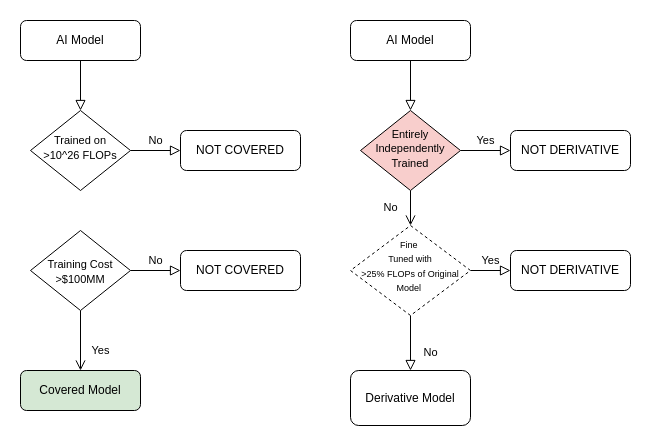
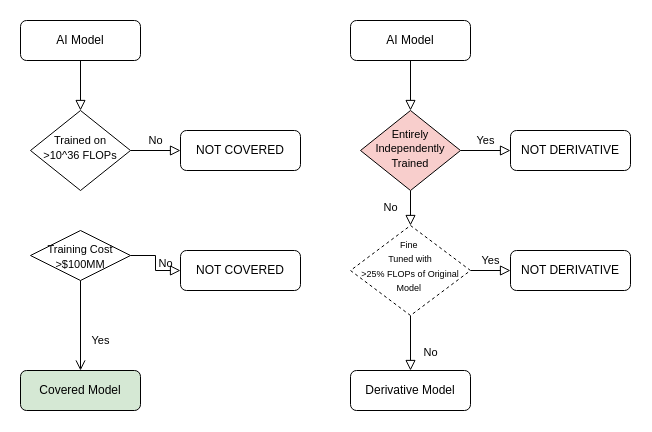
- <mxCell id="5" value="&lt;font style=&quot;font-size: 11px;&quot;&gt;Trained on &amp;gt;10^26 FLOPs&lt;/font&gt;" style="rhombus;whiteSpace=wrap;html=1;shadow=0;fontFamily=Helvetica;fontSize=12;align=center;strokeWidth=1;spacing=6;spacingTop=-6;" parent="1" vertex="1"><mxGeometry x="30" y="110" width="100" height="80" as="geometry" /></mxCell>
+ <mxCell id="5" value="&lt;font style=&quot;font-size: 11px;&quot;&gt;Trained on &amp;gt;10^36 FLOPs&lt;/font&gt;" style="rhombus;whiteSpace=wrap;html=1;shadow=0;fontFamily=Helvetica;fontSize=12;align=center;strokeWidth=1;spacing=6;spacingTop=-6;" parent="1" vertex="1"><mxGeometry x="30" y="110" width="100" height="80" as="geometry" /></mxCell>
- <mxCell id="14" value="No" style="rounded=0;html=1;jettySize=auto;orthogonalLoop=1;fontSize=11;endArrow=open;endFill=0;endSize=8;strokeWidth=1;shadow=0;labelBackgroundColor=none;edgeStyle=orthogonalEdgeStyle;" parent="1" source="16" target="20" edge="1"><mxGeometry y="20" relative="1" as="geometry"><mxPoint as="offset" /></mxGeometry></mxCell>
+ <mxCell id="14" value="No" style="rounded=0;html=1;jettySize=auto;orthogonalLoop=1;fontSize=11;endArrow=block;endFill=0;endSize=8;strokeWidth=1;shadow=0;labelBackgroundColor=none;edgeStyle=orthogonalEdgeStyle;" parent="1" source="16" target="20" edge="1"><mxGeometry y="20" relative="1" as="geometry"><mxPoint as="offset" /></mxGeometry></mxCell>
- <mxCell id="9" value="&lt;font style=&quot;font-size: 11px;&quot;&gt;Training Cost &amp;gt;$100MM&lt;/font&gt;" style="rhombus;whiteSpace=wrap;html=1;shadow=0;fontFamily=Helvetica;fontSize=12;align=center;strokeWidth=1;spacing=6;spacingTop=2;" parent="1" vertex="1"><mxGeometry x="30" y="230" width="100" height="80" as="geometry" /></mxCell>
+ <mxCell id="9" value="&lt;font style=&quot;font-size: 11px;&quot;&gt;Training Cost &amp;gt;$100MM&lt;/font&gt;" style="rhombus;whiteSpace=wrap;html=1;shadow=0;fontFamily=Helvetica;fontSize=12;align=center;strokeWidth=1;spacing=6;spacingTop=2;" parent="1" vertex="1"><mxGeometry x="30" y="230" width="100" height="50" as="geometry" /></mxCell>
- <mxCell id="21" value="Derivative Model" style="rounded=1;whiteSpace=wrap;html=1;fontSize=12;glass=0;strokeWidth=1;shadow=0;" parent="1" vertex="1"><mxGeometry x="350" y="370" width="120" height="55" as="geometry" /></mxCell>
+ <mxCell id="21" value="Derivative Model" style="rounded=1;whiteSpace=wrap;html=1;fontSize=12;glass=0;strokeWidth=1;shadow=0;" parent="1" vertex="1"><mxGeometry x="350" y="370" width="120" height="40" as="geometry" /></mxCell>
